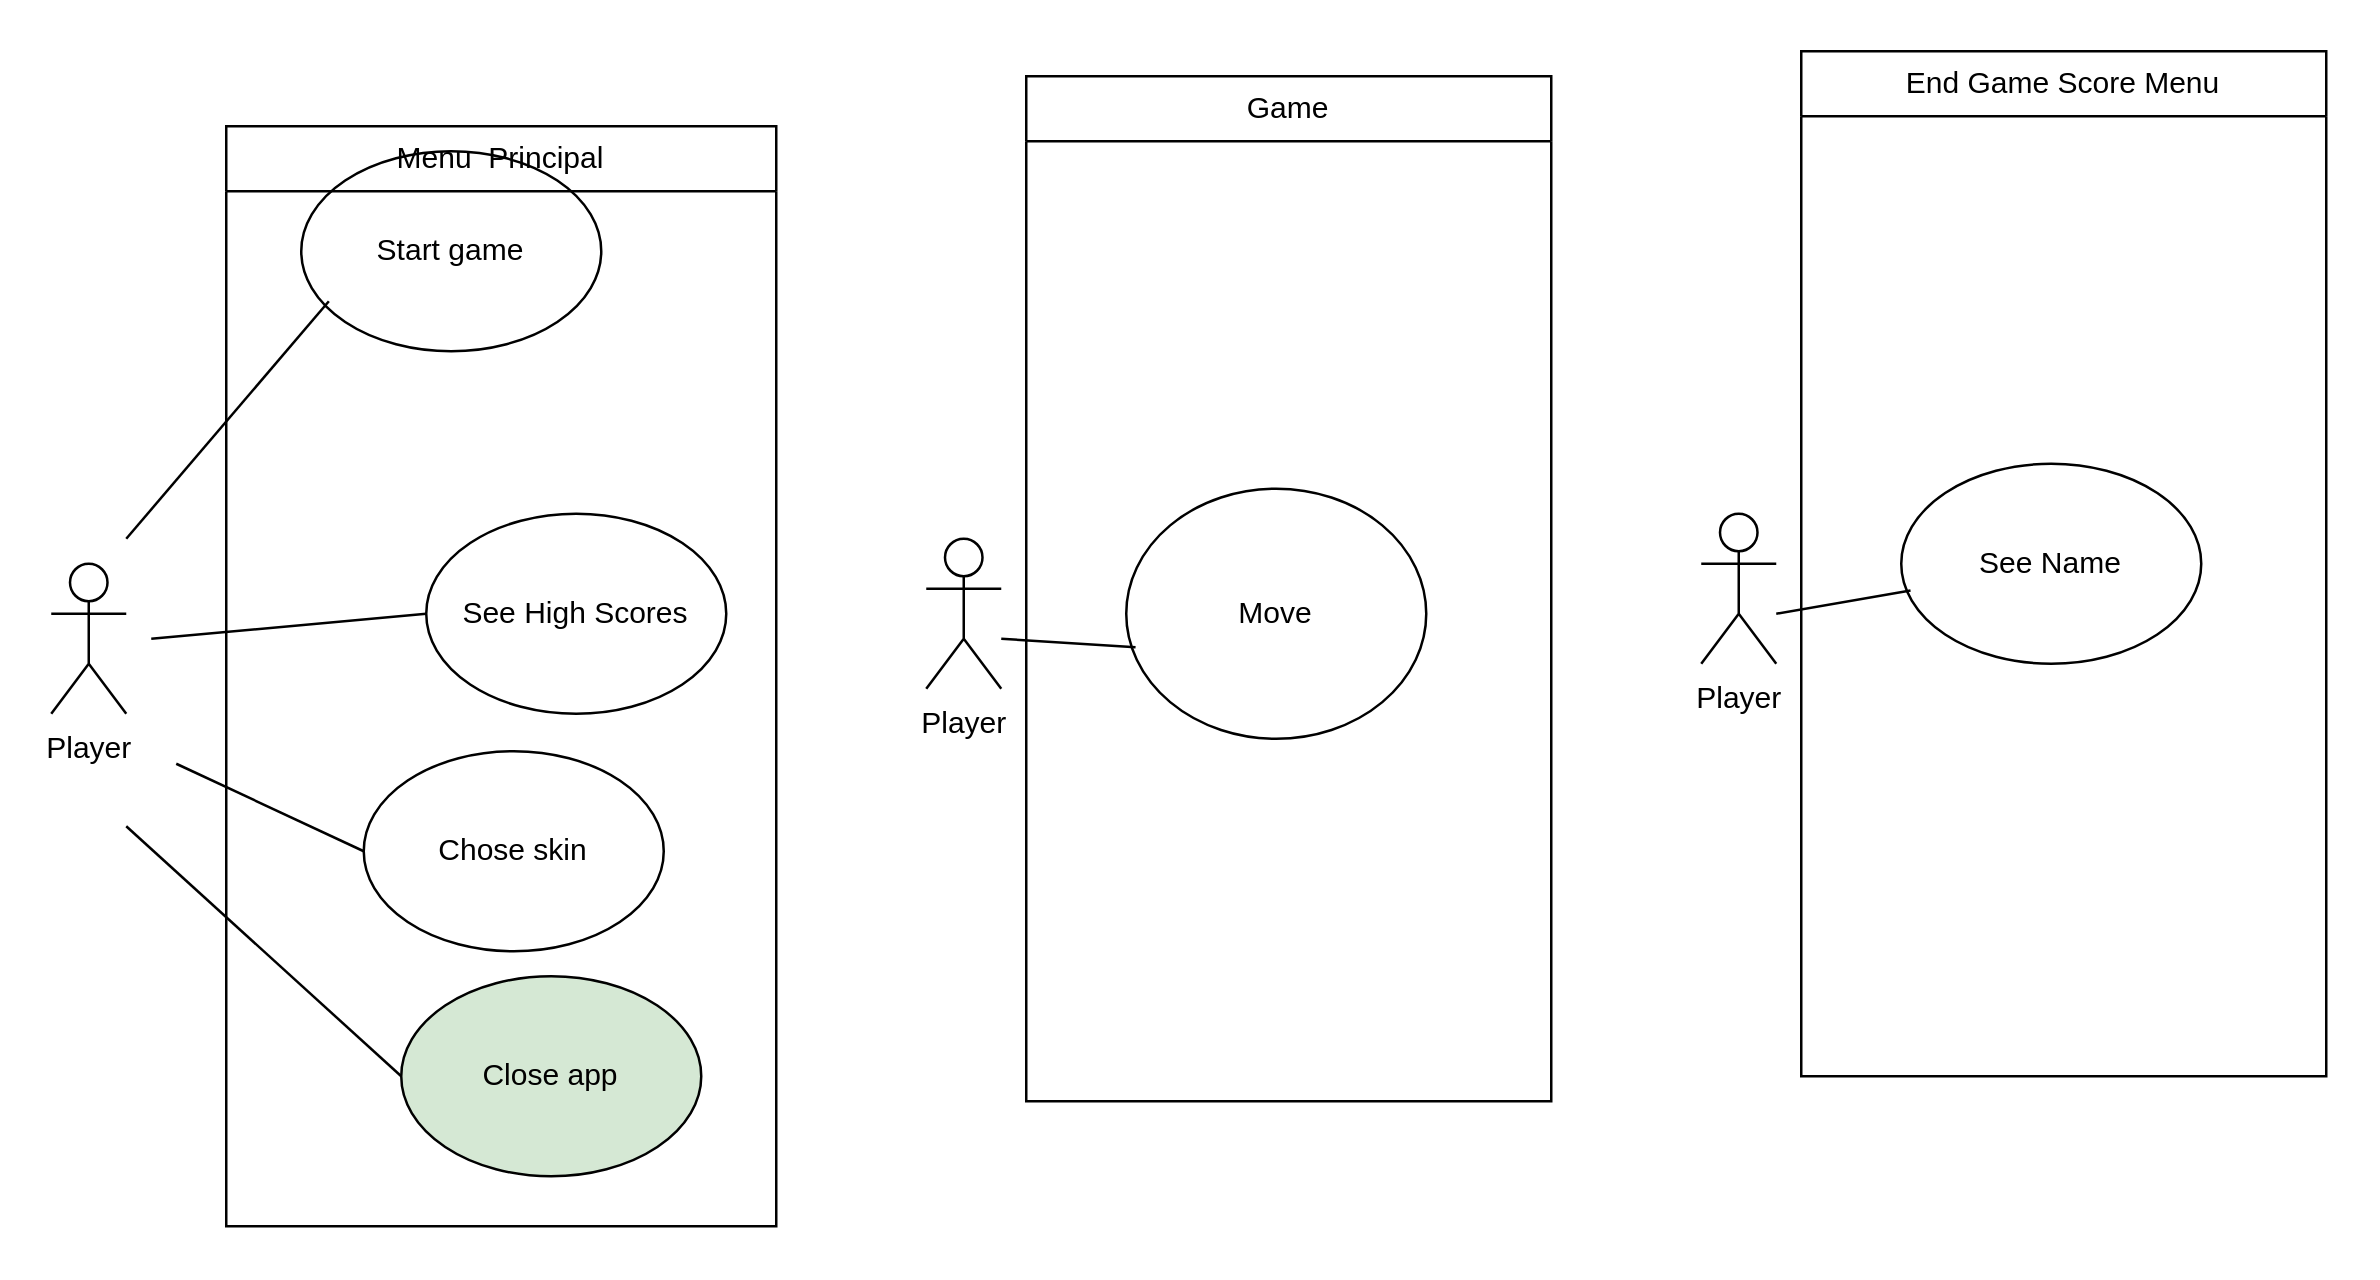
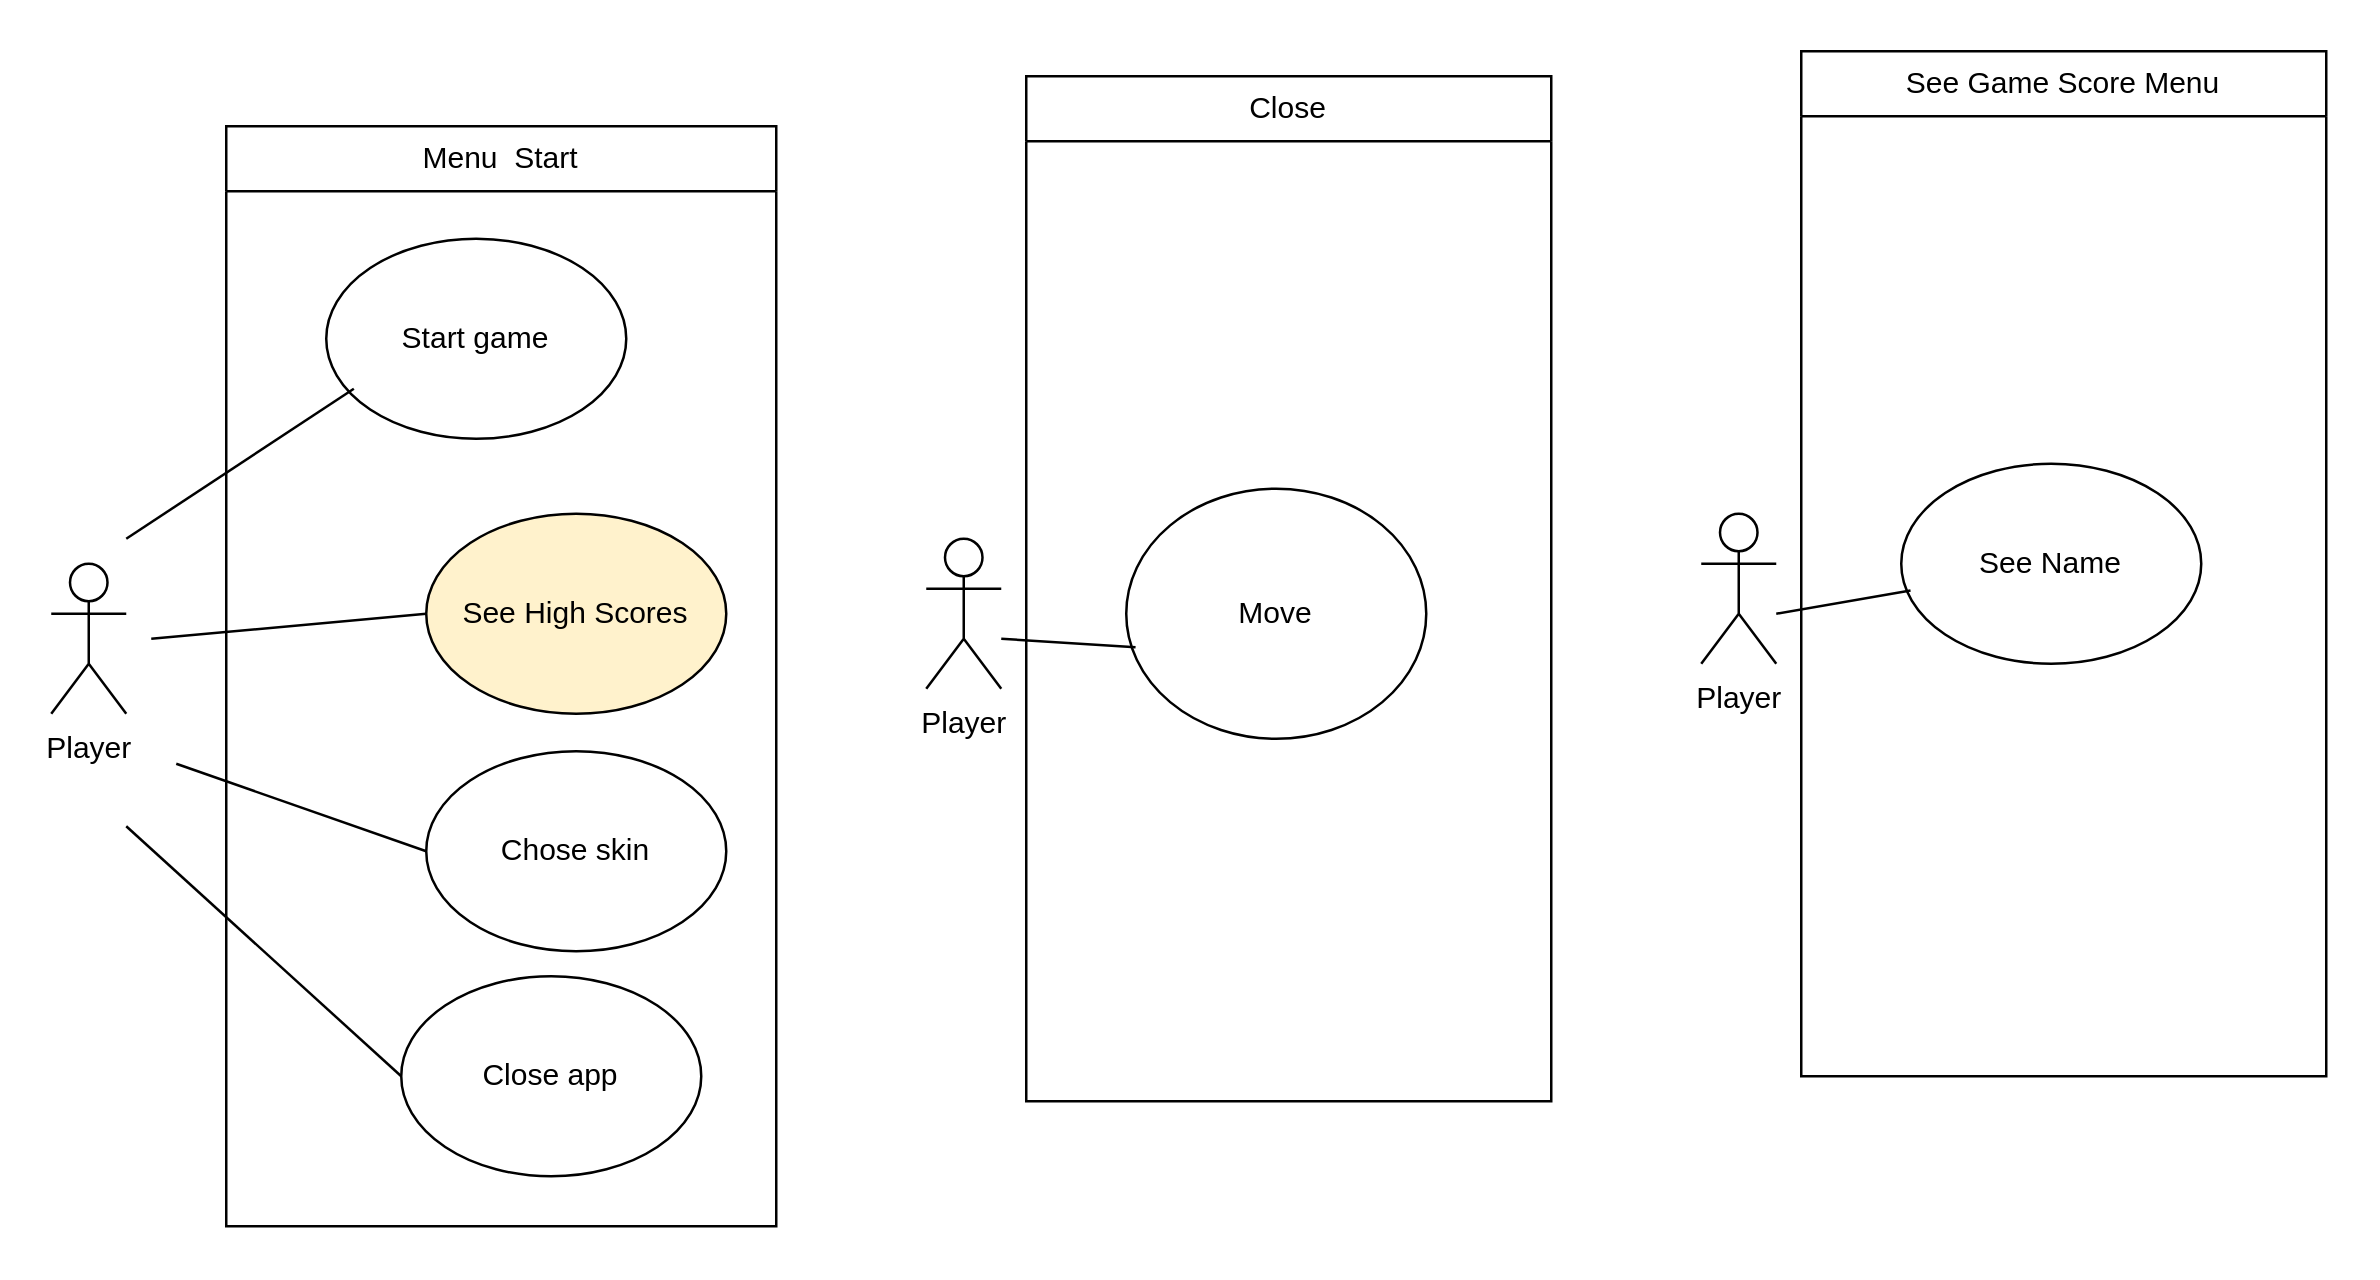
- <mxCell id="15" value="End Game Score Menu" style="swimlane;fontStyle=0;childLayout=stackLayout;horizontal=1;startSize=26;fillColor=none;horizontalStack=0;resizeParent=1;resizeParentMax=0;resizeLast=0;collapsible=1;marginBottom=0;whiteSpace=wrap;html=1;" parent="1" vertex="1"><mxGeometry x="720" y="20" width="210" height="410" as="geometry" /></mxCell>
+ <mxCell id="15" value="See Game Score Menu" style="swimlane;fontStyle=0;childLayout=stackLayout;horizontal=1;startSize=26;fillColor=none;horizontalStack=0;resizeParent=1;resizeParentMax=0;resizeLast=0;collapsible=1;marginBottom=0;whiteSpace=wrap;html=1;" parent="1" vertex="1"><mxGeometry x="720" y="20" width="210" height="410" as="geometry" /></mxCell>
- <mxCell id="11" value="Game" style="swimlane;fontStyle=0;childLayout=stackLayout;horizontal=1;startSize=26;fillColor=none;horizontalStack=0;resizeParent=1;resizeParentMax=0;resizeLast=0;collapsible=1;marginBottom=0;whiteSpace=wrap;html=1;" parent="1" vertex="1"><mxGeometry x="410" y="30" width="210" height="410" as="geometry" /></mxCell>
+ <mxCell id="11" value="Close" style="swimlane;fontStyle=0;childLayout=stackLayout;horizontal=1;startSize=26;fillColor=none;horizontalStack=0;resizeParent=1;resizeParentMax=0;resizeLast=0;collapsible=1;marginBottom=0;whiteSpace=wrap;html=1;" parent="1" vertex="1"><mxGeometry x="410" y="30" width="210" height="410" as="geometry" /></mxCell>
- <mxCell id="5" value="Menu&amp;nbsp; Principal" style="swimlane;fontStyle=0;childLayout=stackLayout;horizontal=1;startSize=26;fillColor=none;horizontalStack=0;resizeParent=1;resizeParentMax=0;resizeLast=0;collapsible=1;marginBottom=0;whiteSpace=wrap;html=1;" parent="1" vertex="1"><mxGeometry x="90" y="50" width="220" height="440" as="geometry" /></mxCell>
+ <mxCell id="5" value="Menu&amp;nbsp; Start" style="swimlane;fontStyle=0;childLayout=stackLayout;horizontal=1;startSize=26;fillColor=none;horizontalStack=0;resizeParent=1;resizeParentMax=0;resizeLast=0;collapsible=1;marginBottom=0;whiteSpace=wrap;html=1;" parent="1" vertex="1"><mxGeometry x="90" y="50" width="220" height="440" as="geometry" /></mxCell>
- <mxCell id="3" value="Start game" style="ellipse;whiteSpace=wrap;html=1;" parent="1" vertex="1"><mxGeometry x="120" y="60" width="120" height="80" as="geometry" /></mxCell>
+ <mxCell id="3" value="Start game" style="ellipse;whiteSpace=wrap;html=1;" parent="1" vertex="1"><mxGeometry x="130" y="95" width="120" height="80" as="geometry" /></mxCell>
- <mxCell id="8" value="See High Scores" style="ellipse;whiteSpace=wrap;html=1;" parent="1" vertex="1"><mxGeometry x="170" y="205" width="120" height="80" as="geometry" /></mxCell>
+ <mxCell id="8" value="See High Scores" style="ellipse;whiteSpace=wrap;html=1;fillColor=#fff2cc;" parent="1" vertex="1"><mxGeometry x="170" y="205" width="120" height="80" as="geometry" /></mxCell>
- <mxCell id="18" value="Chose skin" style="ellipse;whiteSpace=wrap;html=1;" parent="1" vertex="1"><mxGeometry x="145" y="300" width="120" height="80" as="geometry" /></mxCell>
+ <mxCell id="18" value="Chose skin" style="ellipse;whiteSpace=wrap;html=1;" parent="1" vertex="1"><mxGeometry x="170" y="300" width="120" height="80" as="geometry" /></mxCell>
- <mxCell id="4" value="Close app" style="ellipse;whiteSpace=wrap;html=1;fillColor=#d5e8d4;" parent="1" vertex="1"><mxGeometry x="160" y="390" width="120" height="80" as="geometry" /></mxCell>
+ <mxCell id="4" value="Close app" style="ellipse;whiteSpace=wrap;html=1;" parent="1" vertex="1"><mxGeometry x="160" y="390" width="120" height="80" as="geometry" /></mxCell>
